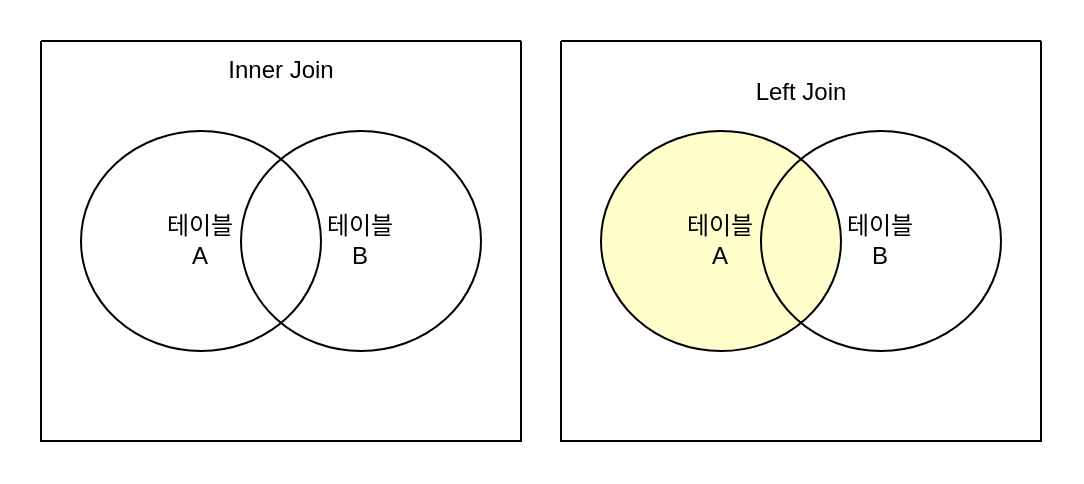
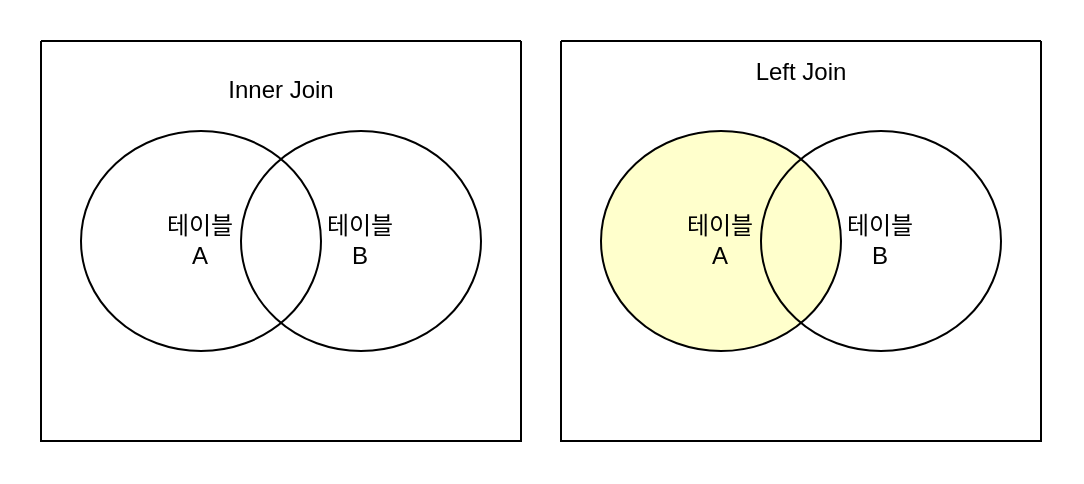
- <mxCell id="7" value="Inner Join" style="text;html=1;align=center;verticalAlign=middle;resizable=0;points=[];autosize=1;strokeColor=none;" vertex="1" parent="4"><mxGeometry x="85" y="5" width="70" height="20" as="geometry" /></mxCell>
+ <mxCell id="7" value="Inner Join" style="text;html=1;align=center;verticalAlign=middle;resizable=0;points=[];autosize=1;strokeColor=none;" vertex="1" parent="4"><mxGeometry x="85" y="15" width="70" height="20" as="geometry" /></mxCell>
- <mxCell id="13" value="Left Join" style="text;html=1;align=center;verticalAlign=middle;resizable=0;points=[];autosize=1;strokeColor=none;" vertex="1" parent="8"><mxGeometry x="90" y="16" width="60" height="20" as="geometry" /></mxCell>
+ <mxCell id="13" value="Left Join" style="text;html=1;align=center;verticalAlign=middle;resizable=0;points=[];autosize=1;strokeColor=none;" vertex="1" parent="8"><mxGeometry x="90" y="6" width="60" height="20" as="geometry" /></mxCell>
